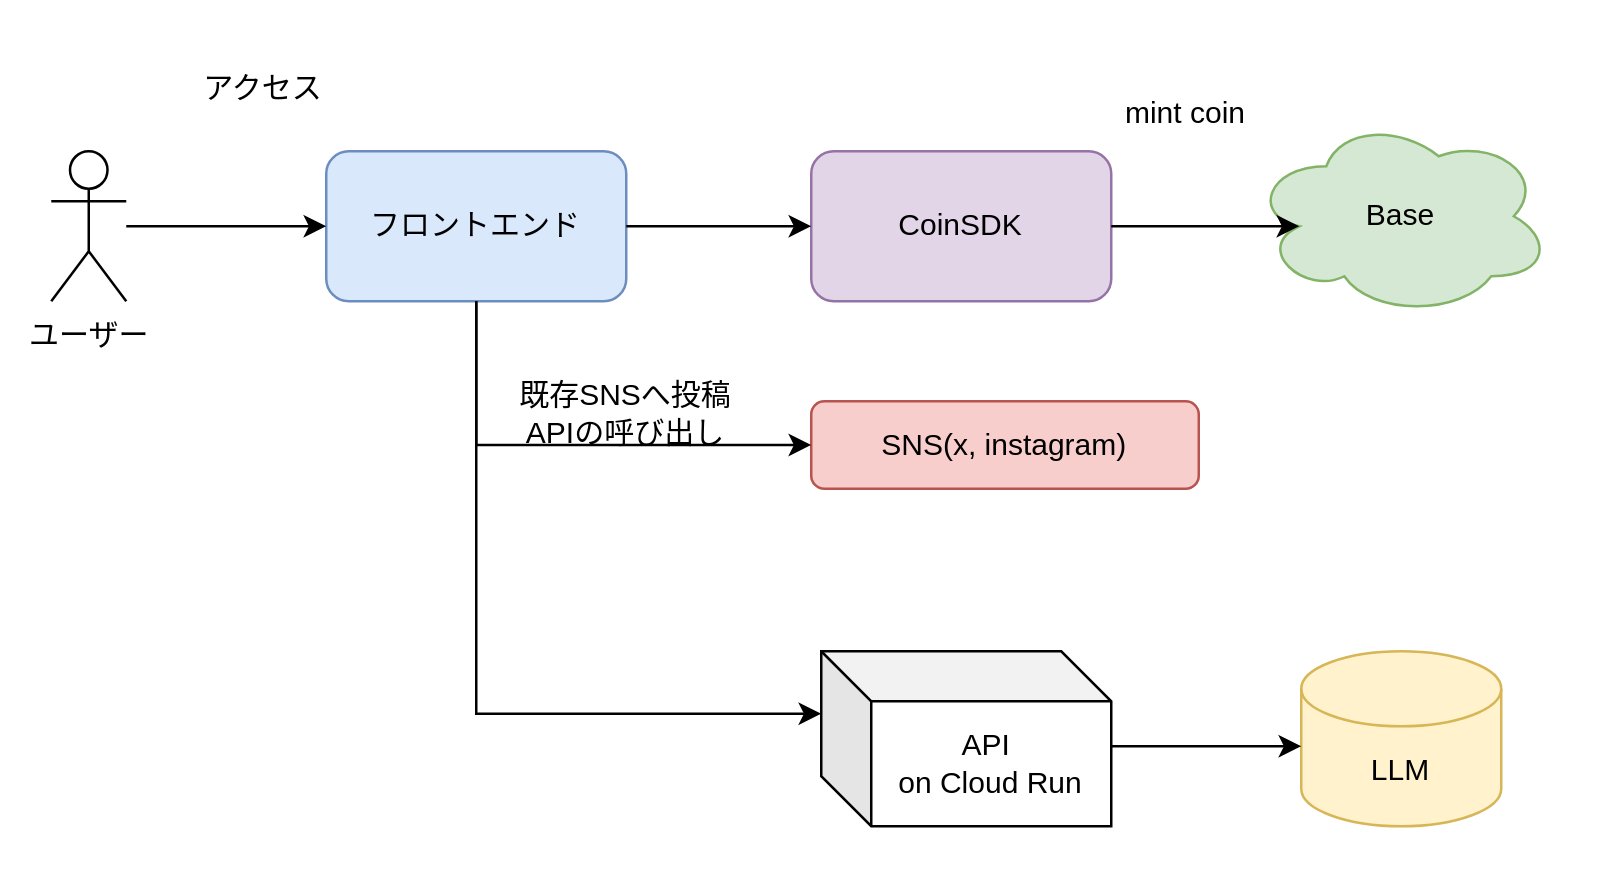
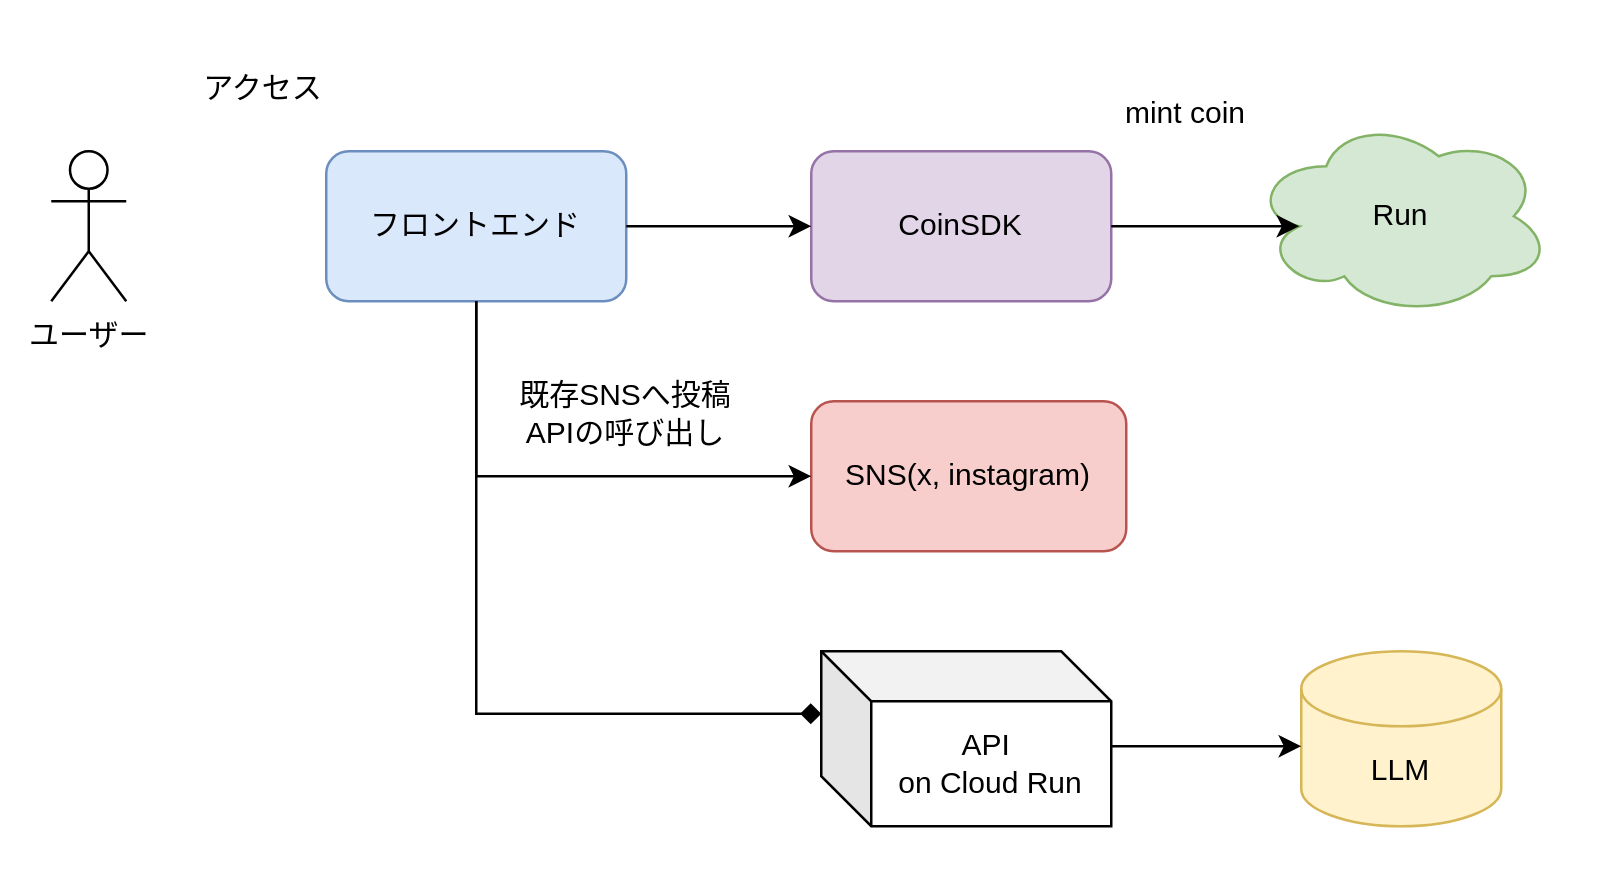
- <mxCell id="4" value="Base" style="ellipse;shape=cloud;whiteSpace=wrap;html=1;fillColor=#d5e8d4;strokeColor=#82b366;" vertex="1" parent="1"><mxGeometry x="500" y="46" width="120" height="80" as="geometry" /></mxCell>
+ <mxCell id="4" value="Run" style="ellipse;shape=cloud;whiteSpace=wrap;html=1;fillColor=#d5e8d4;strokeColor=#82b366;" vertex="1" parent="1"><mxGeometry x="500" y="46" width="120" height="80" as="geometry" /></mxCell>
- <mxCell id="8" value="" style="endArrow=classic;html=1;rounded=0;" edge="1" parent="1" source="2" target="3"><mxGeometry width="50" height="50" relative="1" as="geometry"><mxPoint x="360" y="140" as="sourcePoint" /><mxPoint x="410" y="90" as="targetPoint" /></mxGeometry></mxCell>
- <mxCell id="14" value="SNS(x, instagram)" style="rounded=1;whiteSpace=wrap;html=1;fillColor=#f8cecc;strokeColor=#b85450;" vertex="1" parent="1"><mxGeometry x="324" y="160" width="155" height="35" as="geometry" /></mxCell>
+ <mxCell id="14" value="SNS(x, instagram)" style="rounded=1;whiteSpace=wrap;html=1;fillColor=#f8cecc;strokeColor=#b85450;" vertex="1" parent="1"><mxGeometry x="324" y="160" width="126" height="60" as="geometry" /></mxCell>
- <mxCell id="12" value="" style="endArrow=classic;html=1;rounded=0;exitX=0.5;exitY=1;exitDx=0;exitDy=0;entryX=0;entryY=0;entryDx=0;entryDy=25;entryPerimeter=0;edgeStyle=orthogonalEdgeStyle;" edge="1" parent="1" source="3" target="7"><mxGeometry width="50" height="50" relative="1" as="geometry"><mxPoint x="260" y="100" as="sourcePoint" /><mxPoint x="334" y="100" as="targetPoint" /></mxGeometry></mxCell>
+ <mxCell id="12" value="" style="endArrow=diamond;html=1;rounded=0;exitX=0.5;exitY=1;exitDx=0;exitDy=0;entryX=0;entryY=0;entryDx=0;entryDy=25;entryPerimeter=0;edgeStyle=orthogonalEdgeStyle;" edge="1" parent="1" source="3" target="7"><mxGeometry width="50" height="50" relative="1" as="geometry"><mxPoint x="260" y="100" as="sourcePoint" /><mxPoint x="334" y="100" as="targetPoint" /></mxGeometry></mxCell>
